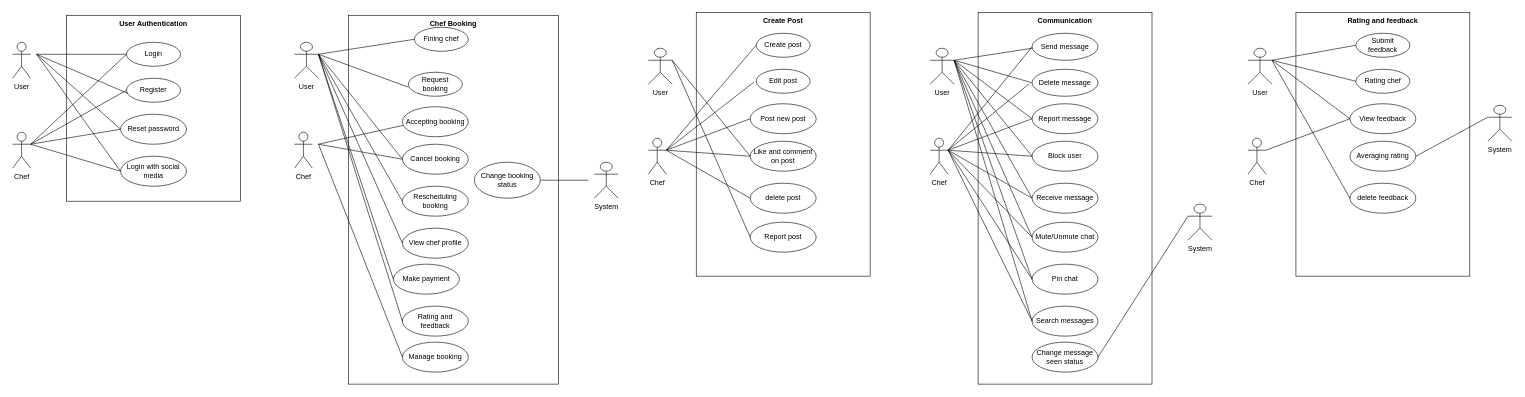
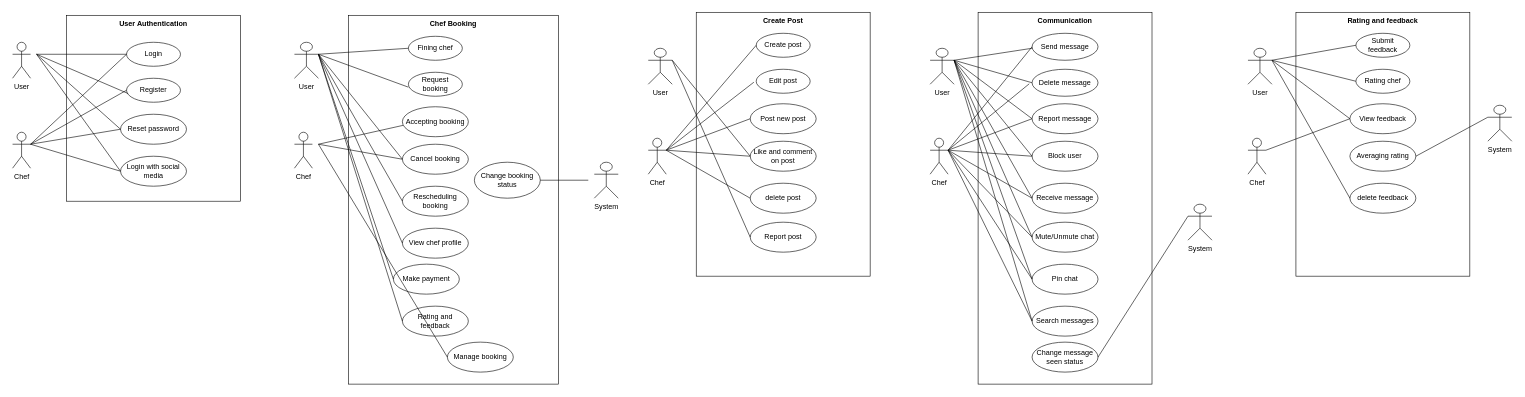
- <mxCell id="18" value="Fining chef" style="ellipse;whiteSpace=wrap;html=1;" vertex="1" parent="1"><mxGeometry x="690" y="45" width="90" height="40" as="geometry" /></mxCell>
+ <mxCell id="18" value="Fining chef" style="ellipse;whiteSpace=wrap;html=1;" vertex="1" parent="1"><mxGeometry x="680" y="60" width="90" height="40" as="geometry" /></mxCell>
- <mxCell id="43" value="Manage booking" style="ellipse;whiteSpace=wrap;html=1;" vertex="1" parent="1"><mxGeometry x="670" y="570" width="110" height="50" as="geometry" /></mxCell>
+ <mxCell id="43" value="Manage booking" style="ellipse;whiteSpace=wrap;html=1;" vertex="1" parent="1"><mxGeometry x="745" y="570" width="110" height="50" as="geometry" /></mxCell>
